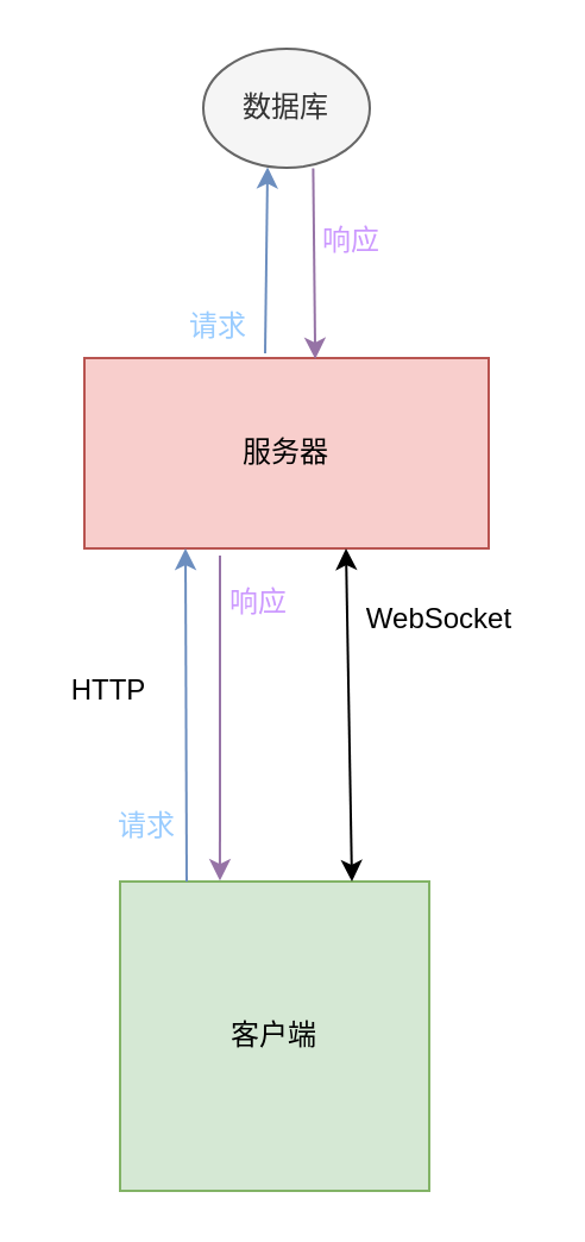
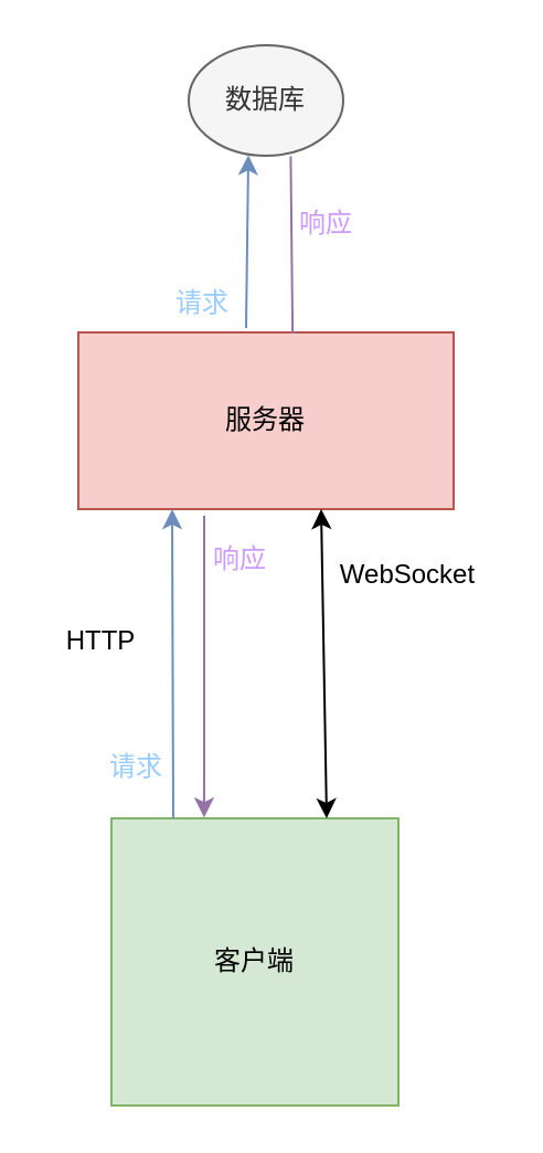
- <mxCell id="11" value="" style="endArrow=classic;html=1;entryX=0.571;entryY=0.005;entryDx=0;entryDy=0;entryPerimeter=0;exitX=0.66;exitY=1.006;exitDx=0;exitDy=0;exitPerimeter=0;fillColor=#e1d5e7;strokeColor=#9673a6;" edge="1" parent="1" source="3" target="2"><mxGeometry width="50" height="50" relative="1" as="geometry"><mxPoint x="138" y="88" as="sourcePoint" /><mxPoint x="231" y="47" as="targetPoint" /></mxGeometry></mxCell>
+ <mxCell id="11" value="" style="endArrow=none;html=1;entryX=0.571;entryY=0.005;entryDx=0;entryDy=0;entryPerimeter=0;exitX=0.66;exitY=1.006;exitDx=0;exitDy=0;exitPerimeter=0;fillColor=#e1d5e7;strokeColor=#9673a6;" edge="1" parent="1" source="3" target="2"><mxGeometry width="50" height="50" relative="1" as="geometry"><mxPoint x="138" y="88" as="sourcePoint" /><mxPoint x="231" y="47" as="targetPoint" /></mxGeometry></mxCell>
